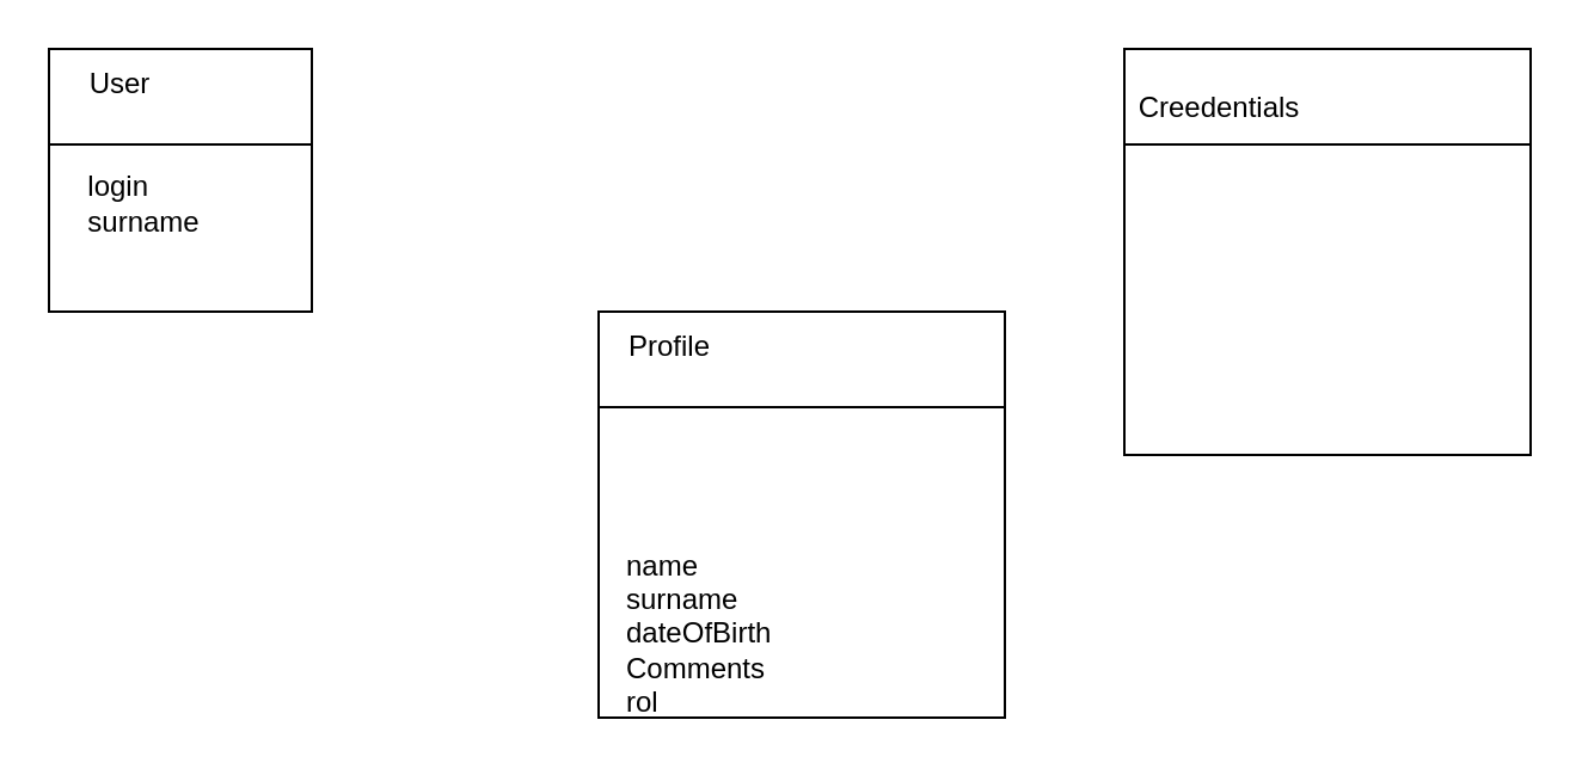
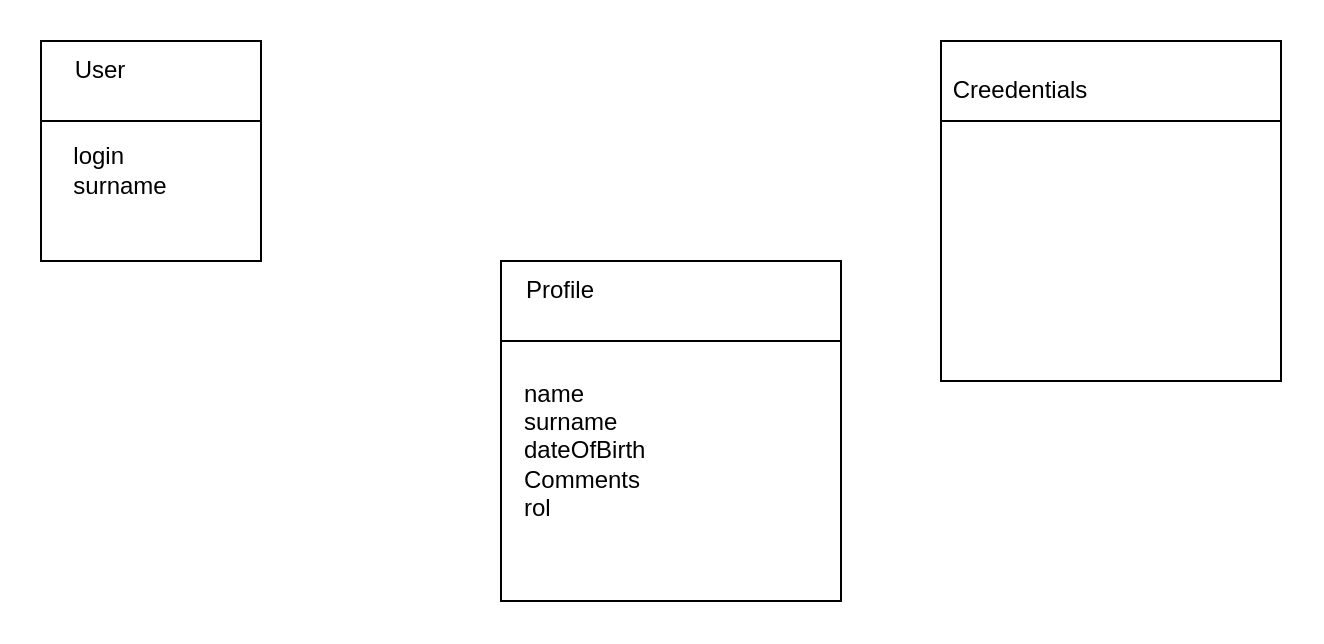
- <mxCell id="11" value="name&lt;br&gt;surname&lt;br&gt;dateOfBirth&lt;br&gt;Comments&lt;br&gt;rol" style="text;html=1;strokeColor=none;fillColor=none;align=left;verticalAlign=middle;whiteSpace=wrap;rounded=0;" vertex="1" parent="1"><mxGeometry x="260" y="240" width="80" height="50" as="geometry" /></mxCell>
+ <mxCell id="11" value="name&lt;br&gt;surname&lt;br&gt;dateOfBirth&lt;br&gt;Comments&lt;br&gt;rol" style="text;html=1;strokeColor=none;fillColor=none;align=left;verticalAlign=middle;whiteSpace=wrap;rounded=0;" vertex="1" parent="1"><mxGeometry x="260" y="200" width="80" height="50" as="geometry" /></mxCell>
